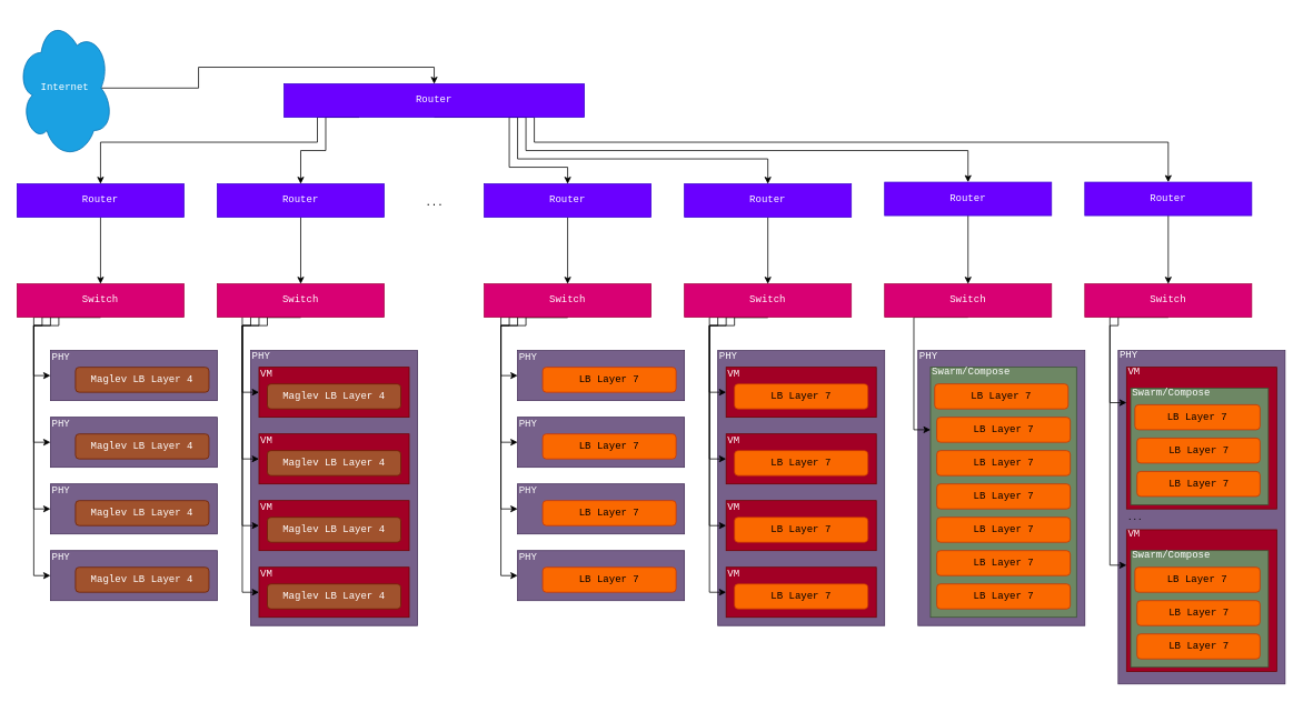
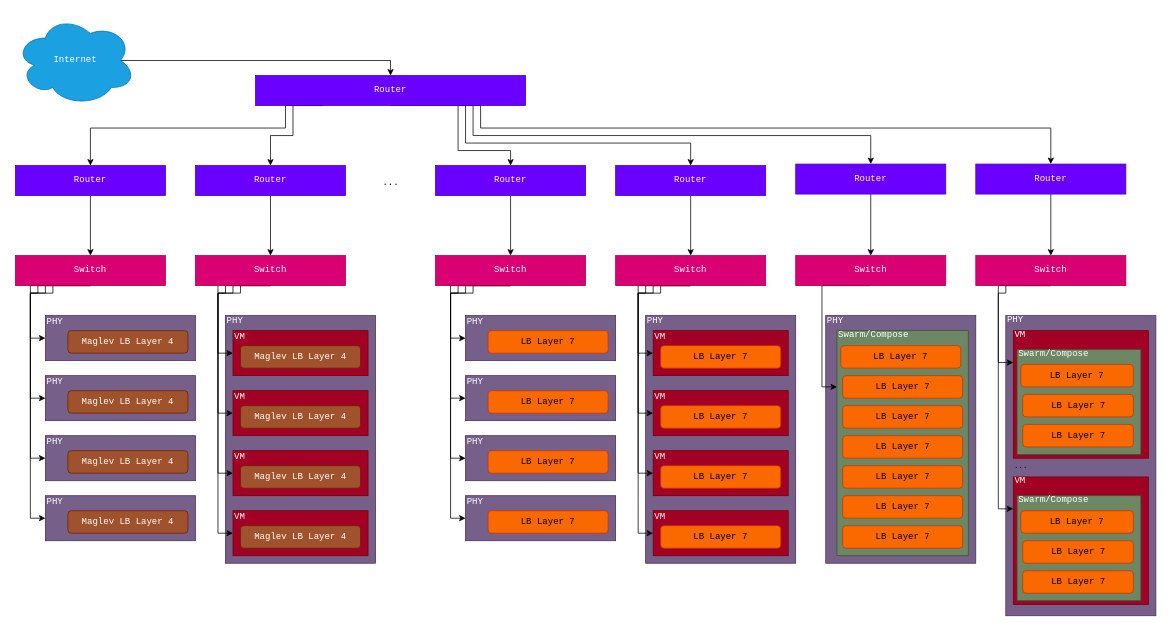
- <mxCell id="16" value="&lt;font&gt;Internet&lt;/font&gt;" style="ellipse;shape=cloud;whiteSpace=wrap;html=1;align=center;fontFamily=Courier New;fillColor=#1ba1e2;fontColor=#ffffff;strokeColor=#006EAF;" parent="1" vertex="1"><mxGeometry x="20" y="20" width="115" height="170" as="geometry" /></mxCell>
+ <mxCell id="16" value="&lt;font&gt;Internet&lt;/font&gt;" style="ellipse;shape=cloud;whiteSpace=wrap;html=1;align=center;fontFamily=Courier New;fillColor=#1ba1e2;fontColor=#ffffff;strokeColor=#006EAF;" parent="1" vertex="1"><mxGeometry x="20" y="20" width="160" height="120" as="geometry" /></mxCell>
